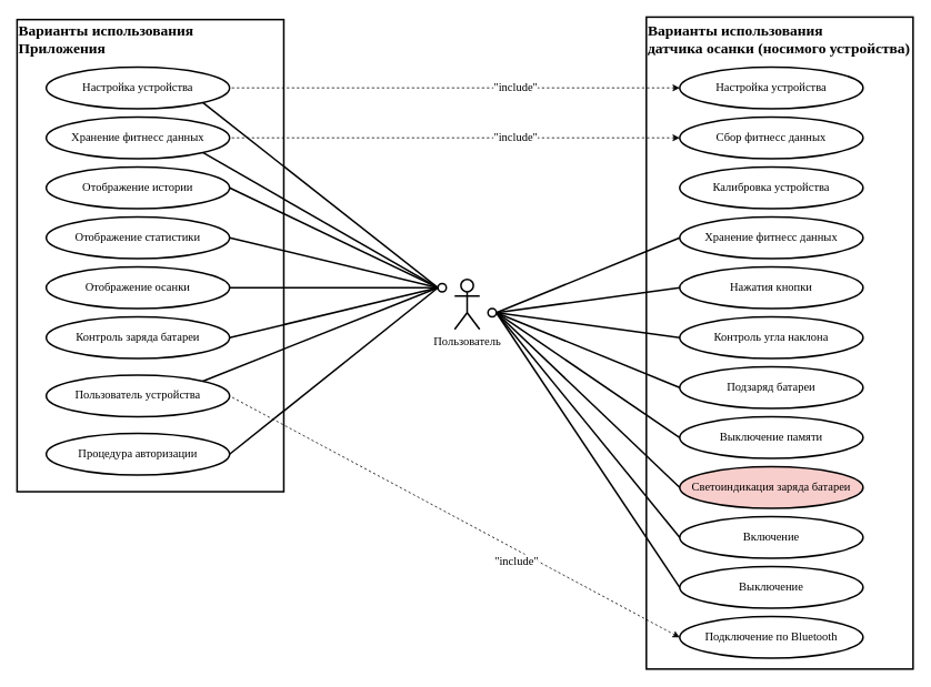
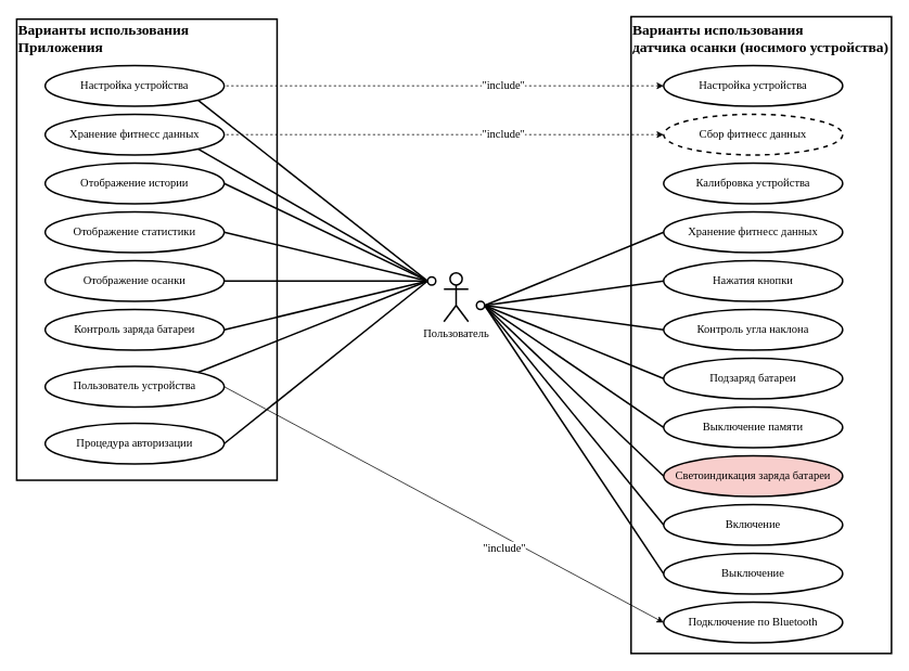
- <mxCell id="6" value="Сбор фитнесс данных" style="ellipse;whiteSpace=wrap;html=1;fontFamily=Times New Roman;fontSize=14;spacing=2;strokeWidth=2;" parent="1" vertex="1"><mxGeometry x="815" y="140" width="220" height="50" as="geometry" /></mxCell>
+ <mxCell id="6" value="Сбор фитнесс данных" style="ellipse;whiteSpace=wrap;html=1;fontFamily=Times New Roman;fontSize=14;spacing=2;strokeWidth=2;dashed=1;" parent="1" vertex="1"><mxGeometry x="815" y="140" width="220" height="50" as="geometry" /></mxCell>
- <mxCell id="31" value="" style="endArrow=none;html=1;fontFamily=Times New Roman;fontSize=14;entryX=1;entryY=0.5;entryDx=0;entryDy=0;endFill=0;exitX=0;exitY=0.5;exitDx=0;exitDy=0;strokeWidth=1;spacing=2;dashed=1;startArrow=classic;startFill=1;" parent="1" source="11" target="23" edge="1"><mxGeometry width="50" height="50" relative="1" as="geometry"><mxPoint x="735" y="800" as="sourcePoint" /><mxPoint x="195" y="800" as="targetPoint" /></mxGeometry></mxCell>
+ <mxCell id="31" value="" style="endArrow=none;html=1;fontFamily=Times New Roman;fontSize=14;entryX=1;entryY=0.5;entryDx=0;entryDy=0;endFill=0;exitX=0;exitY=0.5;exitDx=0;exitDy=0;strokeWidth=1;spacing=2;dashed=0;startArrow=classic;startFill=1;" parent="1" source="11" target="23" edge="1"><mxGeometry width="50" height="50" relative="1" as="geometry"><mxPoint x="735" y="800" as="sourcePoint" /><mxPoint x="195" y="800" as="targetPoint" /></mxGeometry></mxCell>
